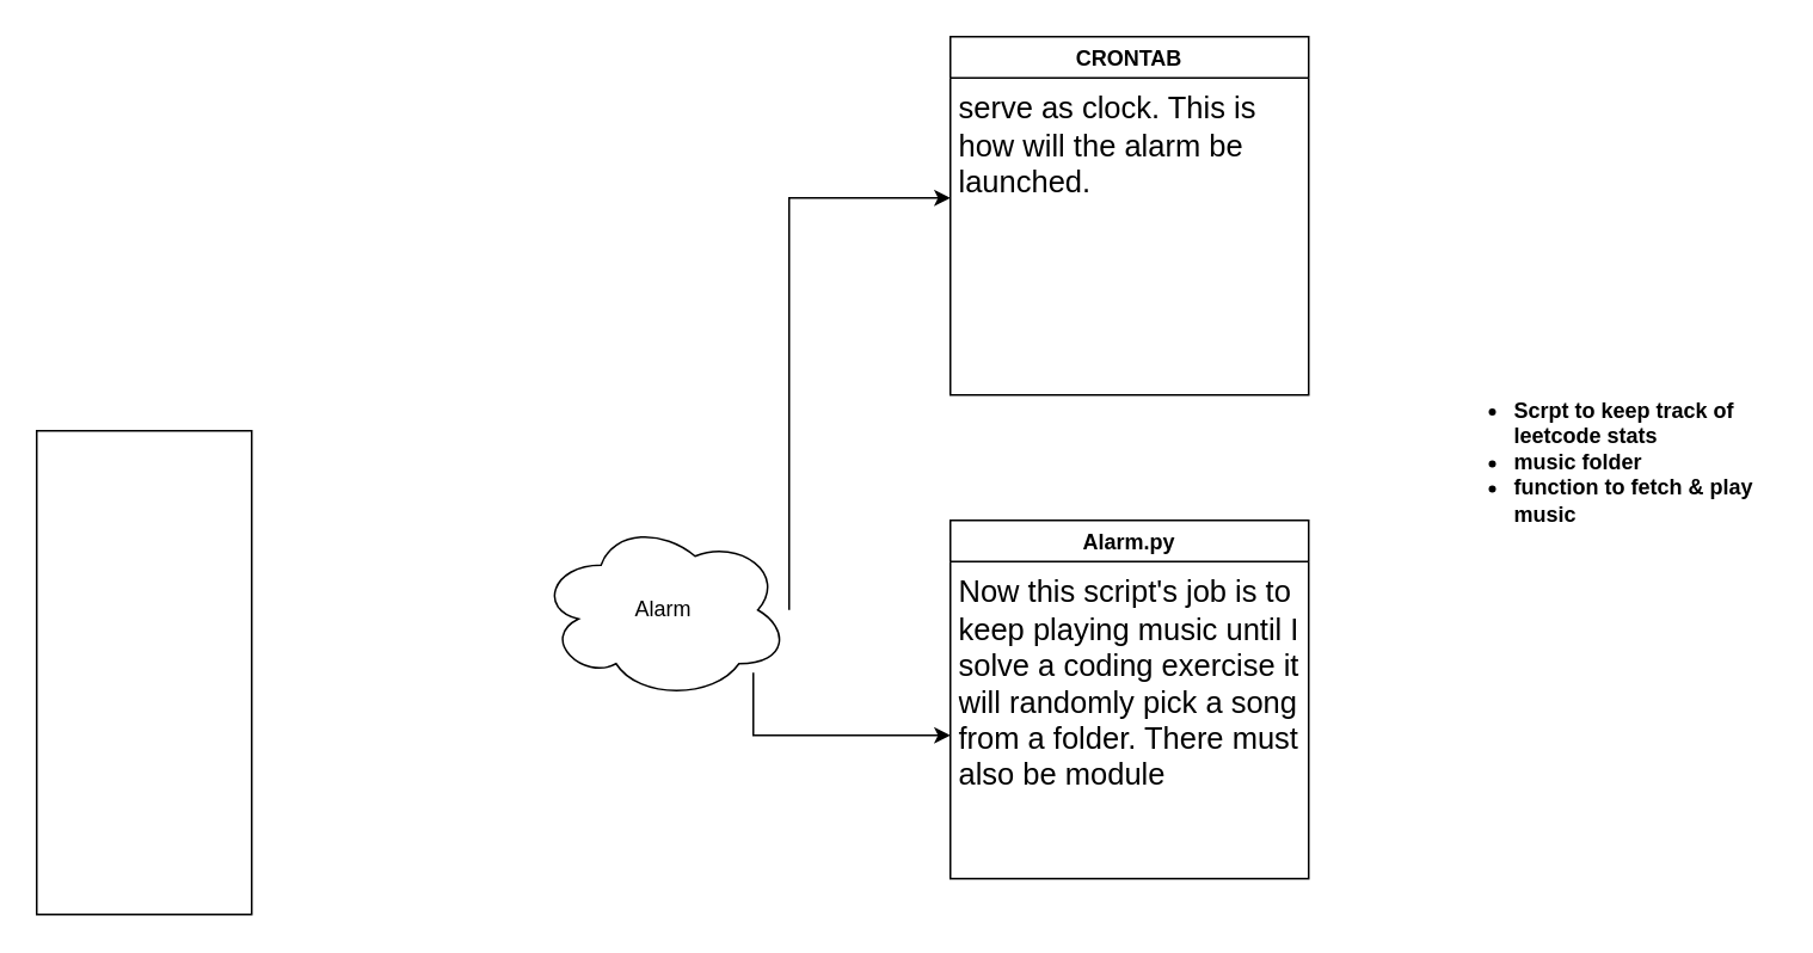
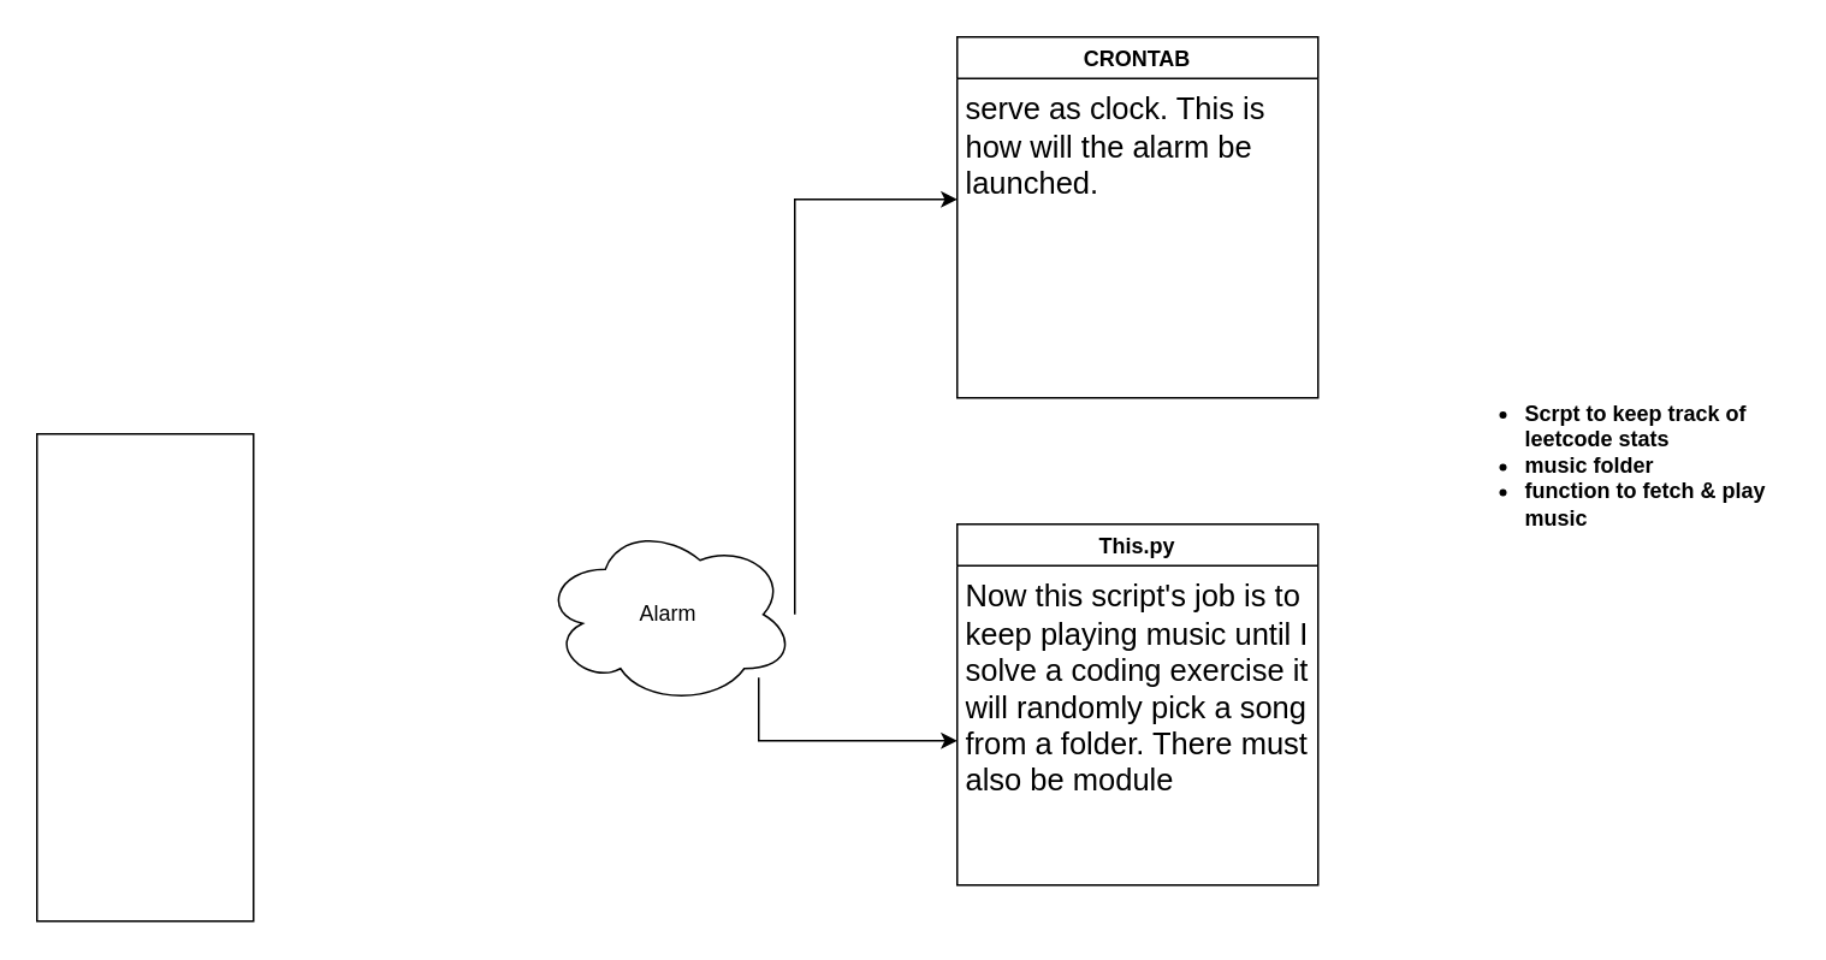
- <mxCell id="8" value="Alarm.py" style="swimlane;" parent="1" vertex="1"><mxGeometry x="530" y="290" width="200" height="200" as="geometry" /></mxCell>
+ <mxCell id="8" value="This.py" style="swimlane;" parent="1" vertex="1"><mxGeometry x="530" y="290" width="200" height="200" as="geometry" /></mxCell>
